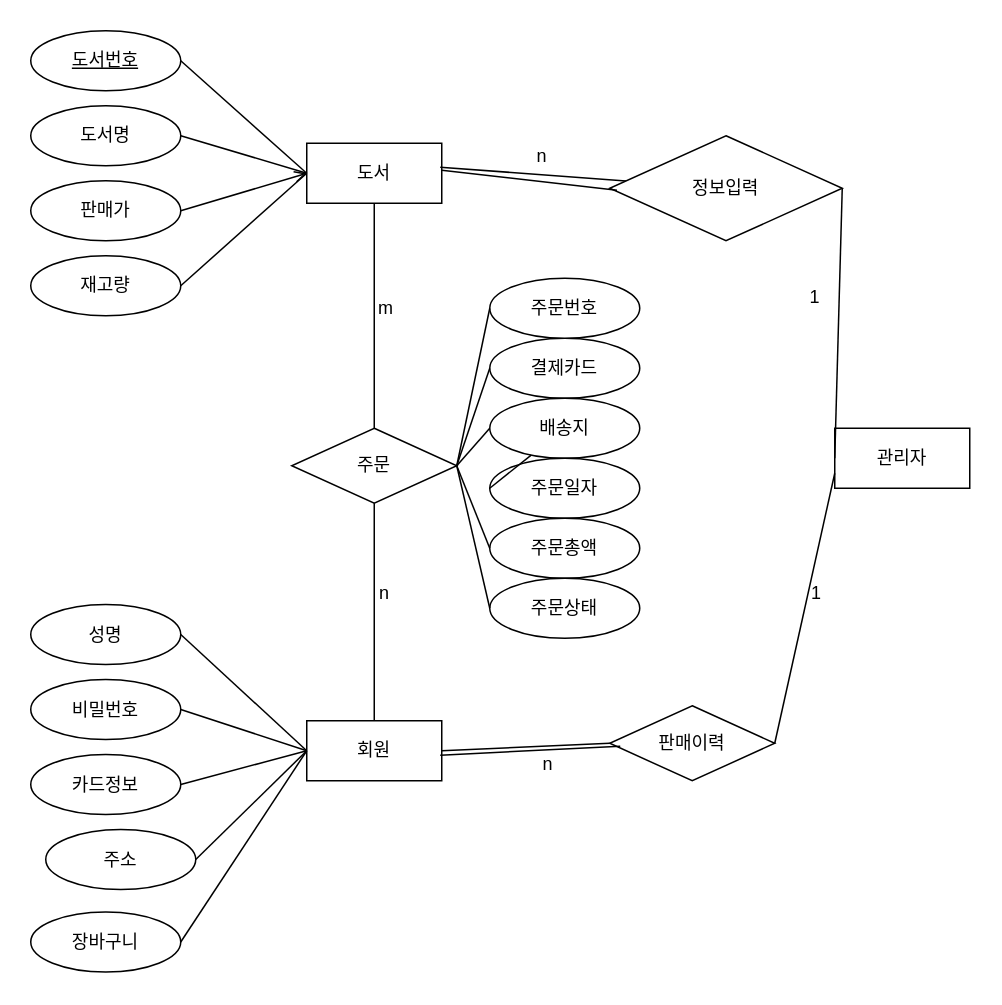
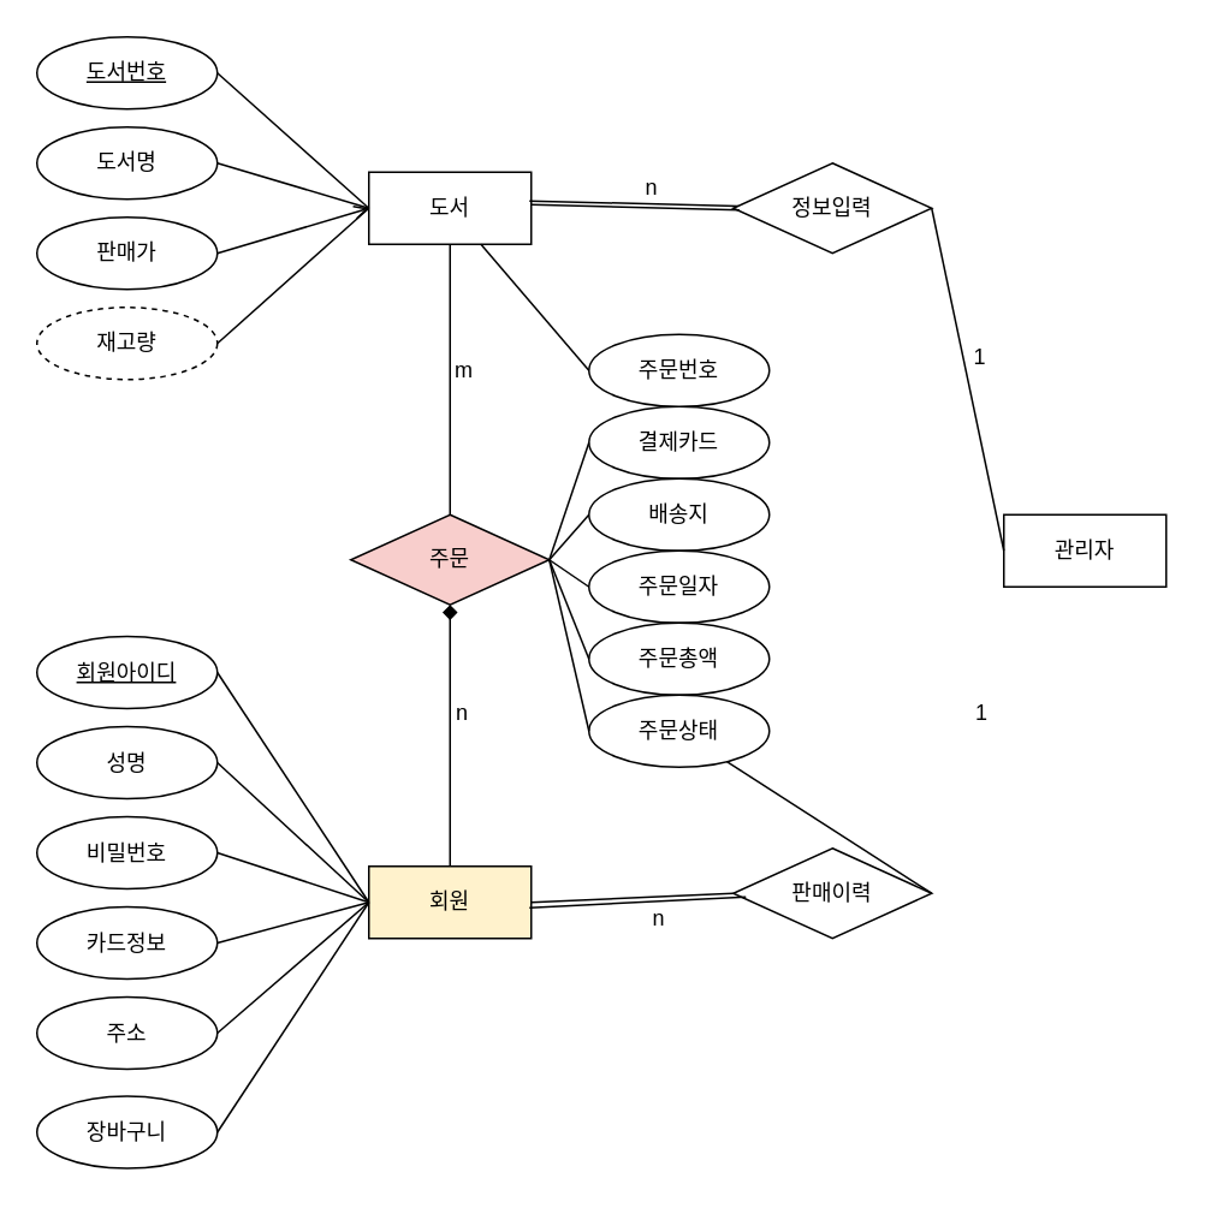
- <mxCell id="50" value="정보입력" style="rhombus;whiteSpace=wrap;html=1;" vertex="1" parent="1"><mxGeometry x="406" y="90" width="155" height="70" as="geometry" /></mxCell>
+ <mxCell id="50" value="정보입력" style="rhombus;whiteSpace=wrap;html=1;" vertex="1" parent="1"><mxGeometry x="406" y="90" width="110" height="50" as="geometry" /></mxCell>
- <mxCell id="16" value="재고량" style="ellipse;whiteSpace=wrap;html=1;" parent="1" vertex="1"><mxGeometry x="20" y="170" width="100" height="40" as="geometry" /></mxCell>
+ <mxCell id="16" value="재고량" style="ellipse;whiteSpace=wrap;html=1;dashed=1;" parent="1" vertex="1"><mxGeometry x="20" y="170" width="100" height="40" as="geometry" /></mxCell>
- <mxCell id="37" value="" style="endArrow=none;html=1;entryX=1;entryY=0.5;entryDx=0;entryDy=0;exitX=0;exitY=0.5;exitDx=0;exitDy=0;" edge="1" parent="1" source="34" target="22"><mxGeometry width="50" height="50" relative="1" as="geometry"><mxPoint x="336" y="285" as="sourcePoint" /><mxPoint x="314" y="320" as="targetPoint" /></mxGeometry></mxCell>
+ <mxCell id="37" value="" style="endArrow=none;html=1;exitX=0;exitY=0.5;exitDx=0;exitDy=0;" edge="1" parent="1" source="34" target="13"><mxGeometry width="50" height="50" relative="1" as="geometry"><mxPoint x="336" y="285" as="sourcePoint" /><mxPoint x="314" y="320" as="targetPoint" /></mxGeometry></mxCell>
- <mxCell id="22" value="주문" style="rhombus;whiteSpace=wrap;html=1;" parent="1" vertex="1"><mxGeometry x="194" y="285" width="110" height="50" as="geometry" /></mxCell>
+ <mxCell id="22" value="주문" style="rhombus;whiteSpace=wrap;html=1;fillColor=#f8cecc;" parent="1" vertex="1"><mxGeometry x="194" y="285" width="110" height="50" as="geometry" /></mxCell>
- <mxCell id="38" value="" style="endArrow=none;html=1;exitX=0;exitY=0.5;exitDx=0;exitDy=0;" edge="1" parent="1" source="33" target="24"><mxGeometry width="50" height="50" relative="1" as="geometry"><mxPoint x="346" y="295" as="sourcePoint" /><mxPoint x="324" y="330" as="targetPoint" /></mxGeometry></mxCell>
+ <mxCell id="38" value="" style="endArrow=none;html=1;entryX=1;entryY=0.5;entryDx=0;entryDy=0;exitX=0;exitY=0.5;exitDx=0;exitDy=0;" edge="1" parent="1" source="33" target="22"><mxGeometry width="50" height="50" relative="1" as="geometry"><mxPoint x="346" y="295" as="sourcePoint" /><mxPoint x="324" y="330" as="targetPoint" /></mxGeometry></mxCell>
- <mxCell id="26" value="" style="endArrow=none;html=1;entryX=0.5;entryY=1;entryDx=0;entryDy=0;exitX=0.5;exitY=0;exitDx=0;exitDy=0;" parent="1" source="2" target="22" edge="1"><mxGeometry width="50" height="50" relative="1" as="geometry"><mxPoint x="406" y="440" as="sourcePoint" /><mxPoint x="406" y="290" as="targetPoint" /></mxGeometry></mxCell>
+ <mxCell id="26" value="" style="endArrow=diamond;html=1;entryX=0.5;entryY=1;entryDx=0;entryDy=0;exitX=0.5;exitY=0;exitDx=0;exitDy=0;" parent="1" source="2" target="22" edge="1"><mxGeometry width="50" height="50" relative="1" as="geometry"><mxPoint x="406" y="440" as="sourcePoint" /><mxPoint x="406" y="290" as="targetPoint" /></mxGeometry></mxCell>
+ <mxCell id="12" value="회원아이디" style="ellipse;whiteSpace=wrap;html=1;align=center;fontStyle=4;" parent="1" vertex="1"><mxGeometry x="20" y="352.5" width="100" height="40" as="geometry" /></mxCell>
- <mxCell id="46" value="" style="endArrow=none;html=1;exitX=1;exitY=0.5;exitDx=0;exitDy=0;entryX=0;entryY=0.75;entryDx=0;entryDy=0;" edge="1" parent="1" source="52" target="41"><mxGeometry width="50" height="50" relative="1" as="geometry"><mxPoint x="616" y="425" as="sourcePoint" /><mxPoint x="706" y="335" as="targetPoint" /></mxGeometry></mxCell>
+ <mxCell id="46" value="" style="endArrow=none;html=1;exitX=1;exitY=0.5;exitDx=0;exitDy=0;" edge="1" parent="1" source="52" target="36"><mxGeometry width="50" height="50" relative="1" as="geometry"><mxPoint x="616" y="425" as="sourcePoint" /><mxPoint x="706" y="335" as="targetPoint" /></mxGeometry></mxCell>
+ <mxCell id="7" value="" style="endArrow=none;html=1;exitX=1;exitY=0.5;exitDx=0;exitDy=0;entryX=0;entryY=0.5;entryDx=0;entryDy=0;" parent="1" source="12" target="2" edge="1"><mxGeometry width="50" height="50" relative="1" as="geometry"><mxPoint x="120" y="410" as="sourcePoint" /><mxPoint x="320" y="440" as="targetPoint" /><Array as="points" /></mxGeometry></mxCell>
- <mxCell id="2" value="회원" style="rounded=0;whiteSpace=wrap;html=1;" parent="1" vertex="1"><mxGeometry x="204" y="480" width="90" height="40" as="geometry" /></mxCell>
+ <mxCell id="2" value="회원" style="rounded=0;whiteSpace=wrap;html=1;fillColor=#fff2cc;" parent="1" vertex="1"><mxGeometry x="204" y="480" width="90" height="40" as="geometry" /></mxCell>
- <mxCell id="6" value="주소" style="ellipse;whiteSpace=wrap;html=1;" parent="1" vertex="1"><mxGeometry x="30" y="552.5" width="100" height="40" as="geometry" /></mxCell>
+ <mxCell id="6" value="주소" style="ellipse;whiteSpace=wrap;html=1;" parent="1" vertex="1"><mxGeometry x="20" y="552.5" width="100" height="40" as="geometry" /></mxCell>
